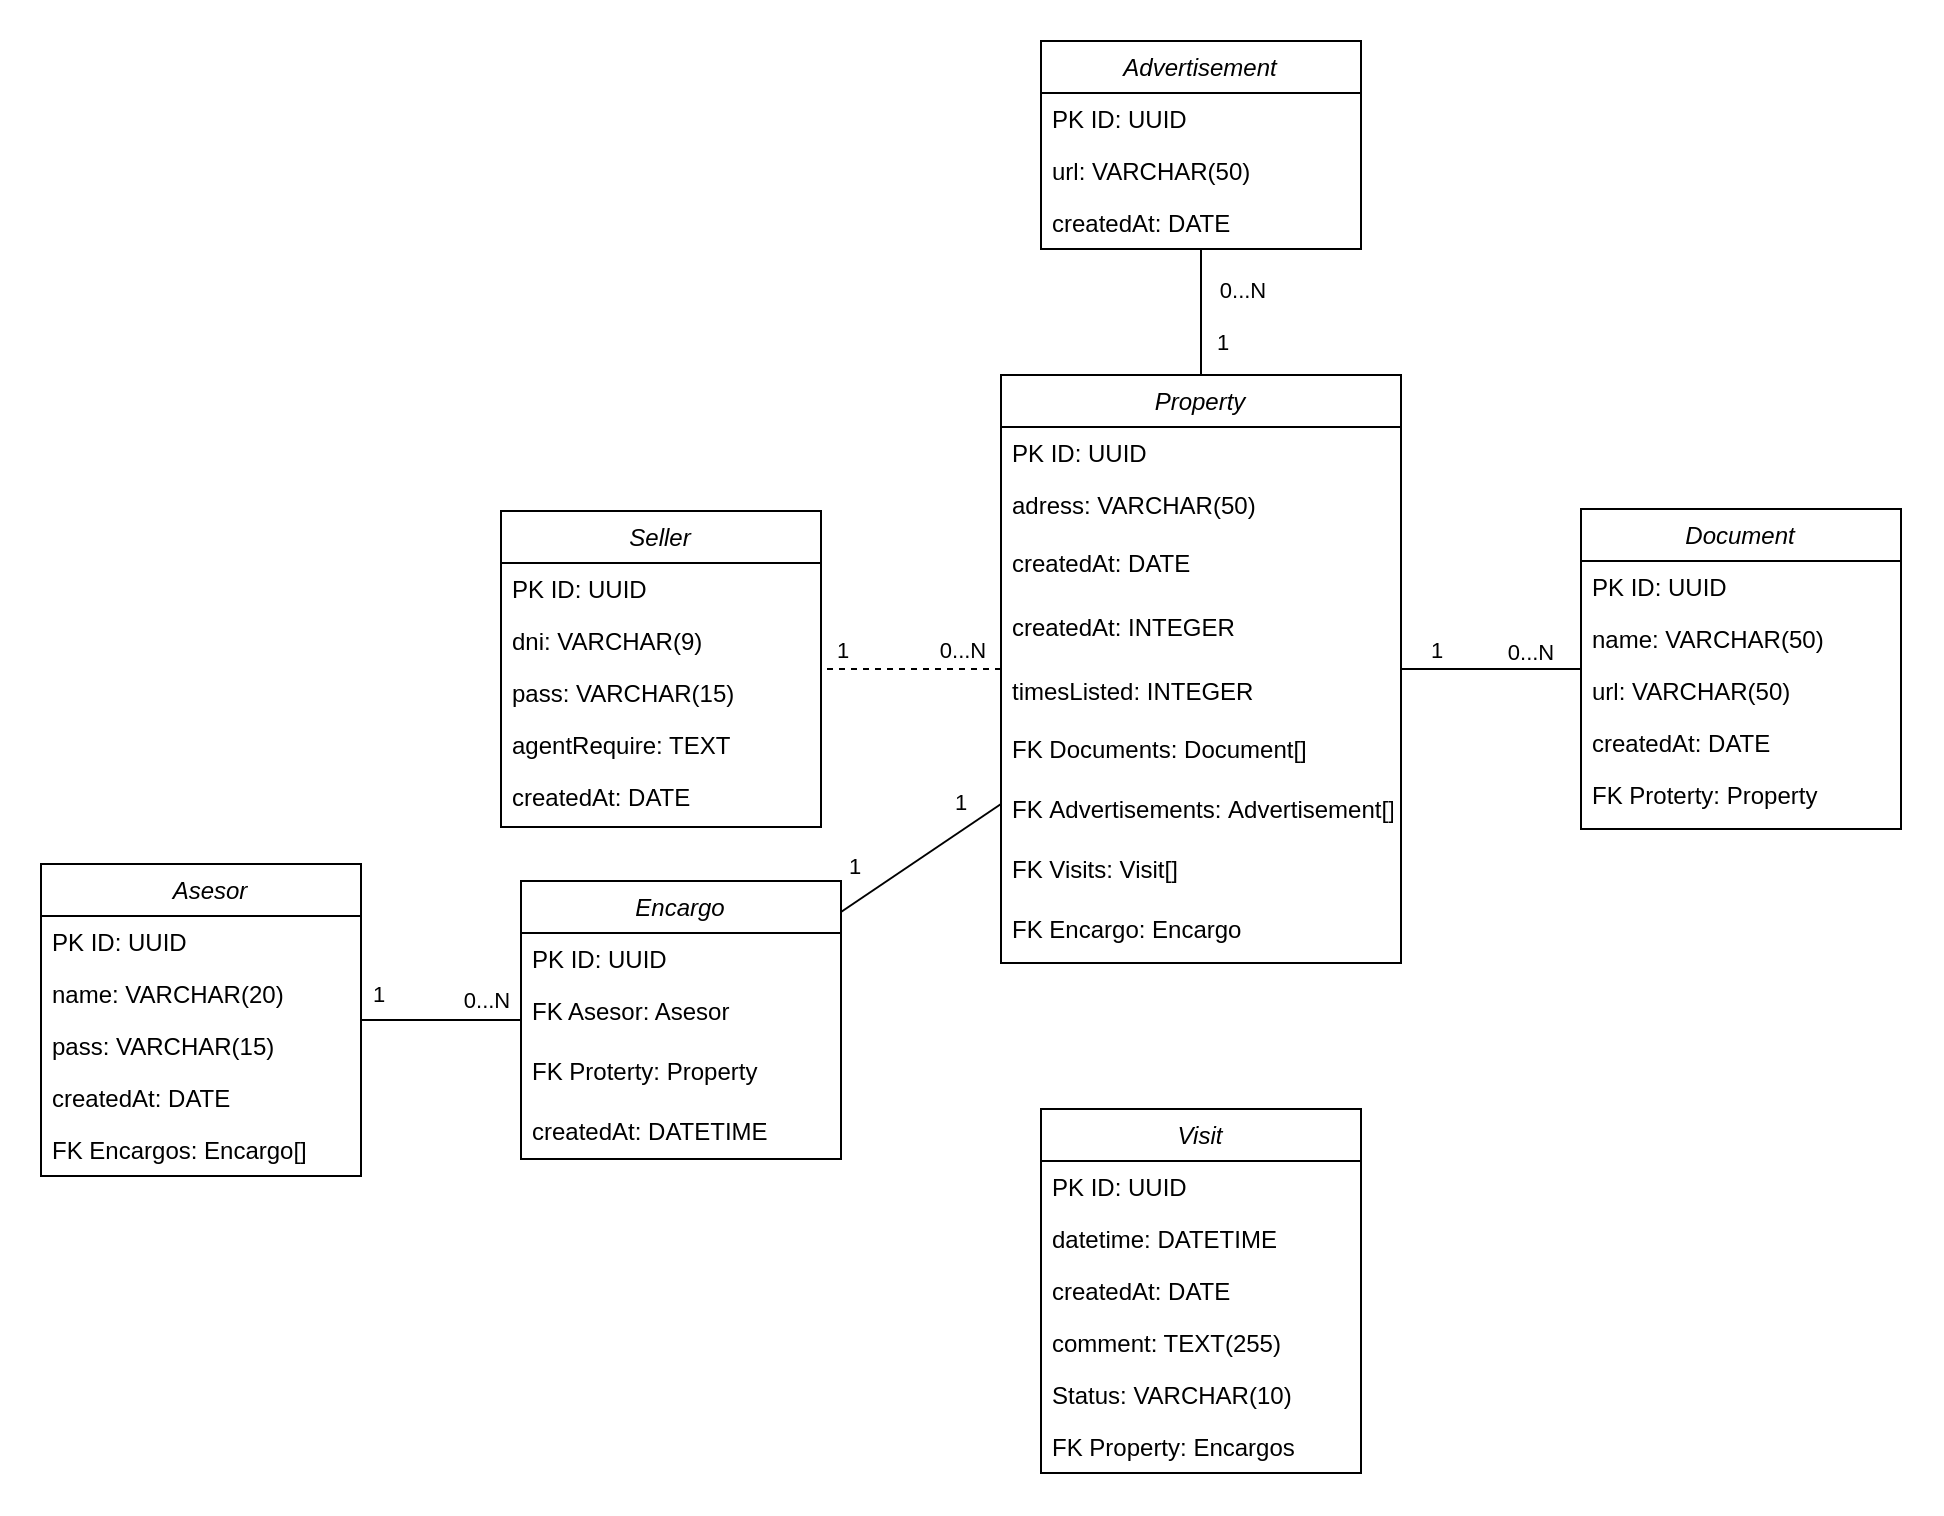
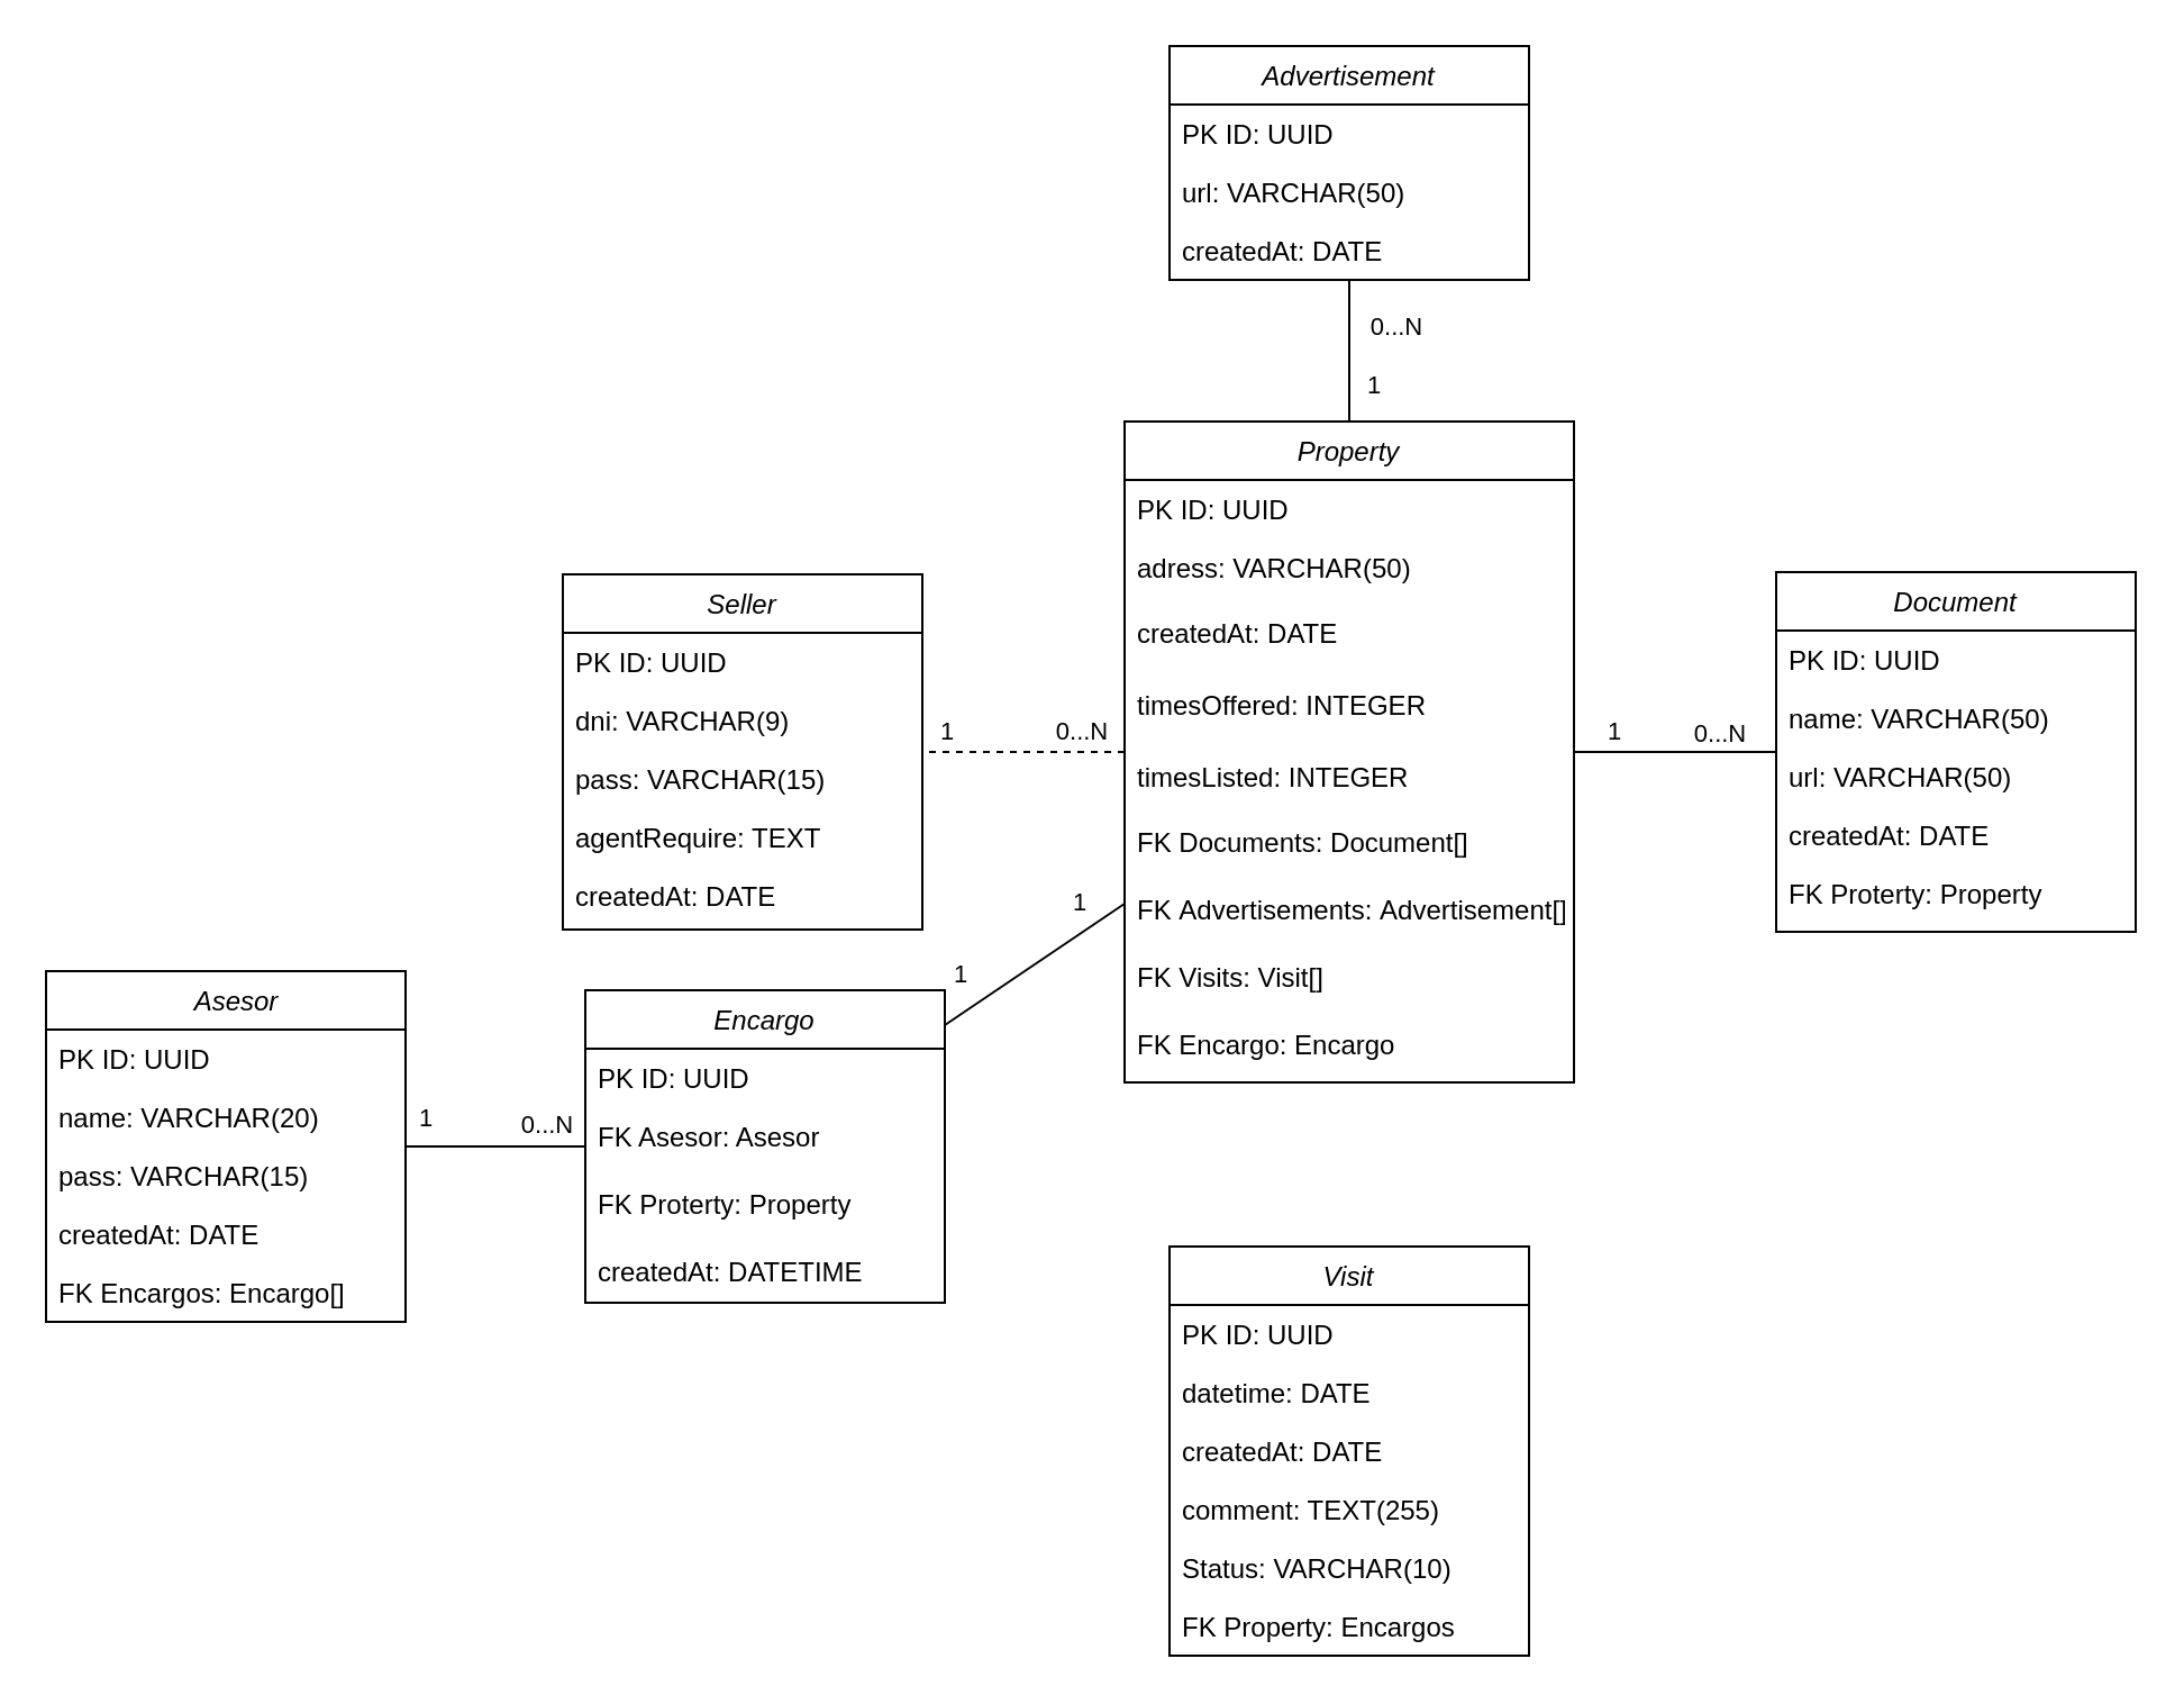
- <mxCell id="12" value="createdAt: INTEGER" style="text;align=left;verticalAlign=middle;spacingLeft=4;spacingRight=4;overflow=hidden;rotatable=0;points=[[0,0.5],[1,0.5]];portConstraint=eastwest;" parent="8" vertex="1"><mxGeometry y="110" width="200" height="32" as="geometry" /></mxCell>
+ <mxCell id="12" value="timesOffered: INTEGER" style="text;align=left;verticalAlign=middle;spacingLeft=4;spacingRight=4;overflow=hidden;rotatable=0;points=[[0,0.5],[1,0.5]];portConstraint=eastwest;" parent="8" vertex="1"><mxGeometry y="110" width="200" height="32" as="geometry" /></mxCell>
- <mxCell id="20" value="datetime: DATETIME" style="text;align=left;verticalAlign=top;spacingLeft=4;spacingRight=4;overflow=hidden;rotatable=0;points=[[0,0.5],[1,0.5]];portConstraint=eastwest;" parent="18" vertex="1"><mxGeometry y="52" width="160" height="26" as="geometry" /></mxCell>
+ <mxCell id="20" value="datetime: DATE" style="text;align=left;verticalAlign=top;spacingLeft=4;spacingRight=4;overflow=hidden;rotatable=0;points=[[0,0.5],[1,0.5]];portConstraint=eastwest;" parent="18" vertex="1"><mxGeometry y="52" width="160" height="26" as="geometry" /></mxCell>
